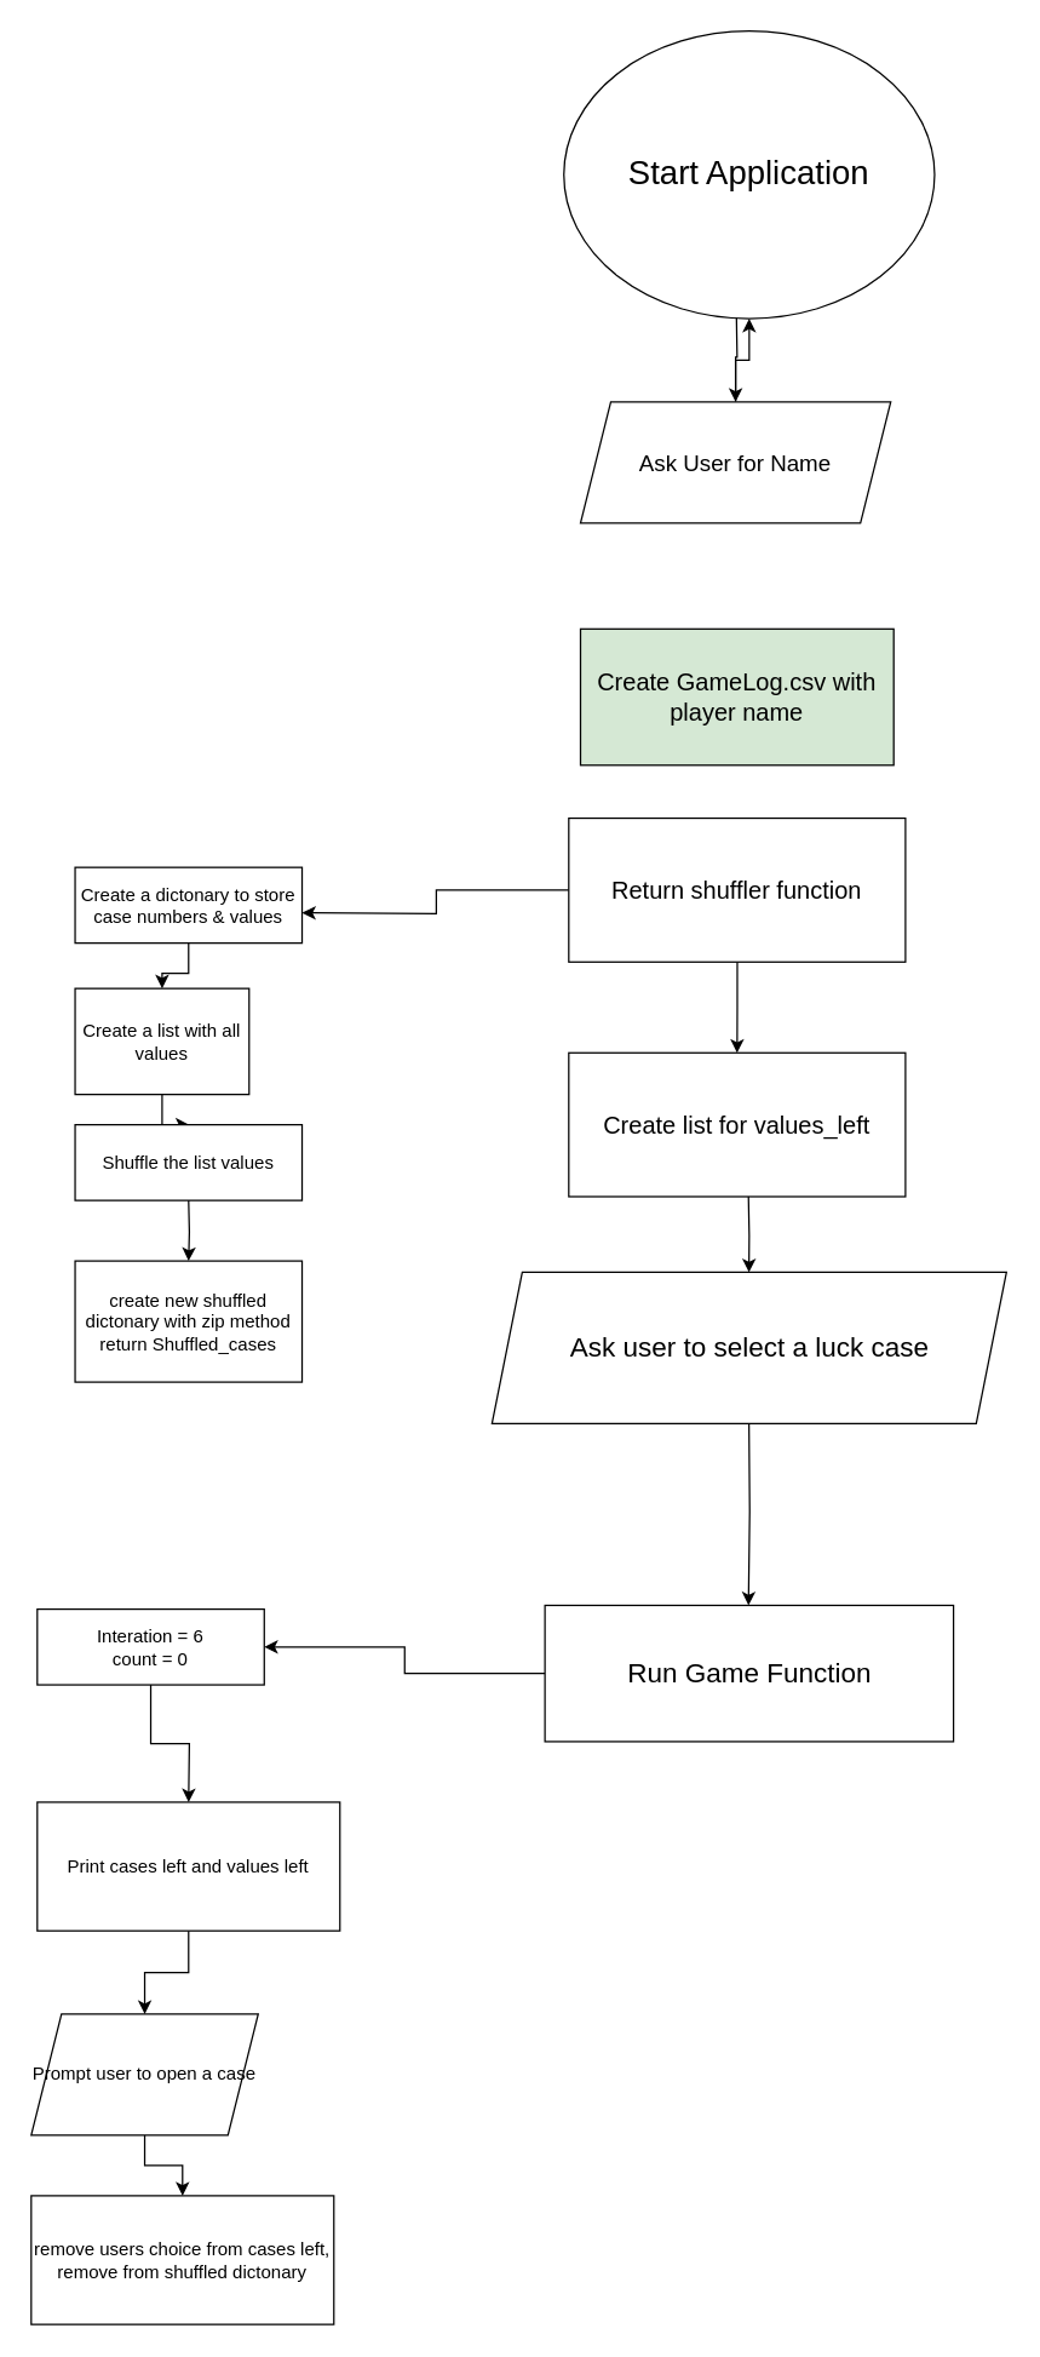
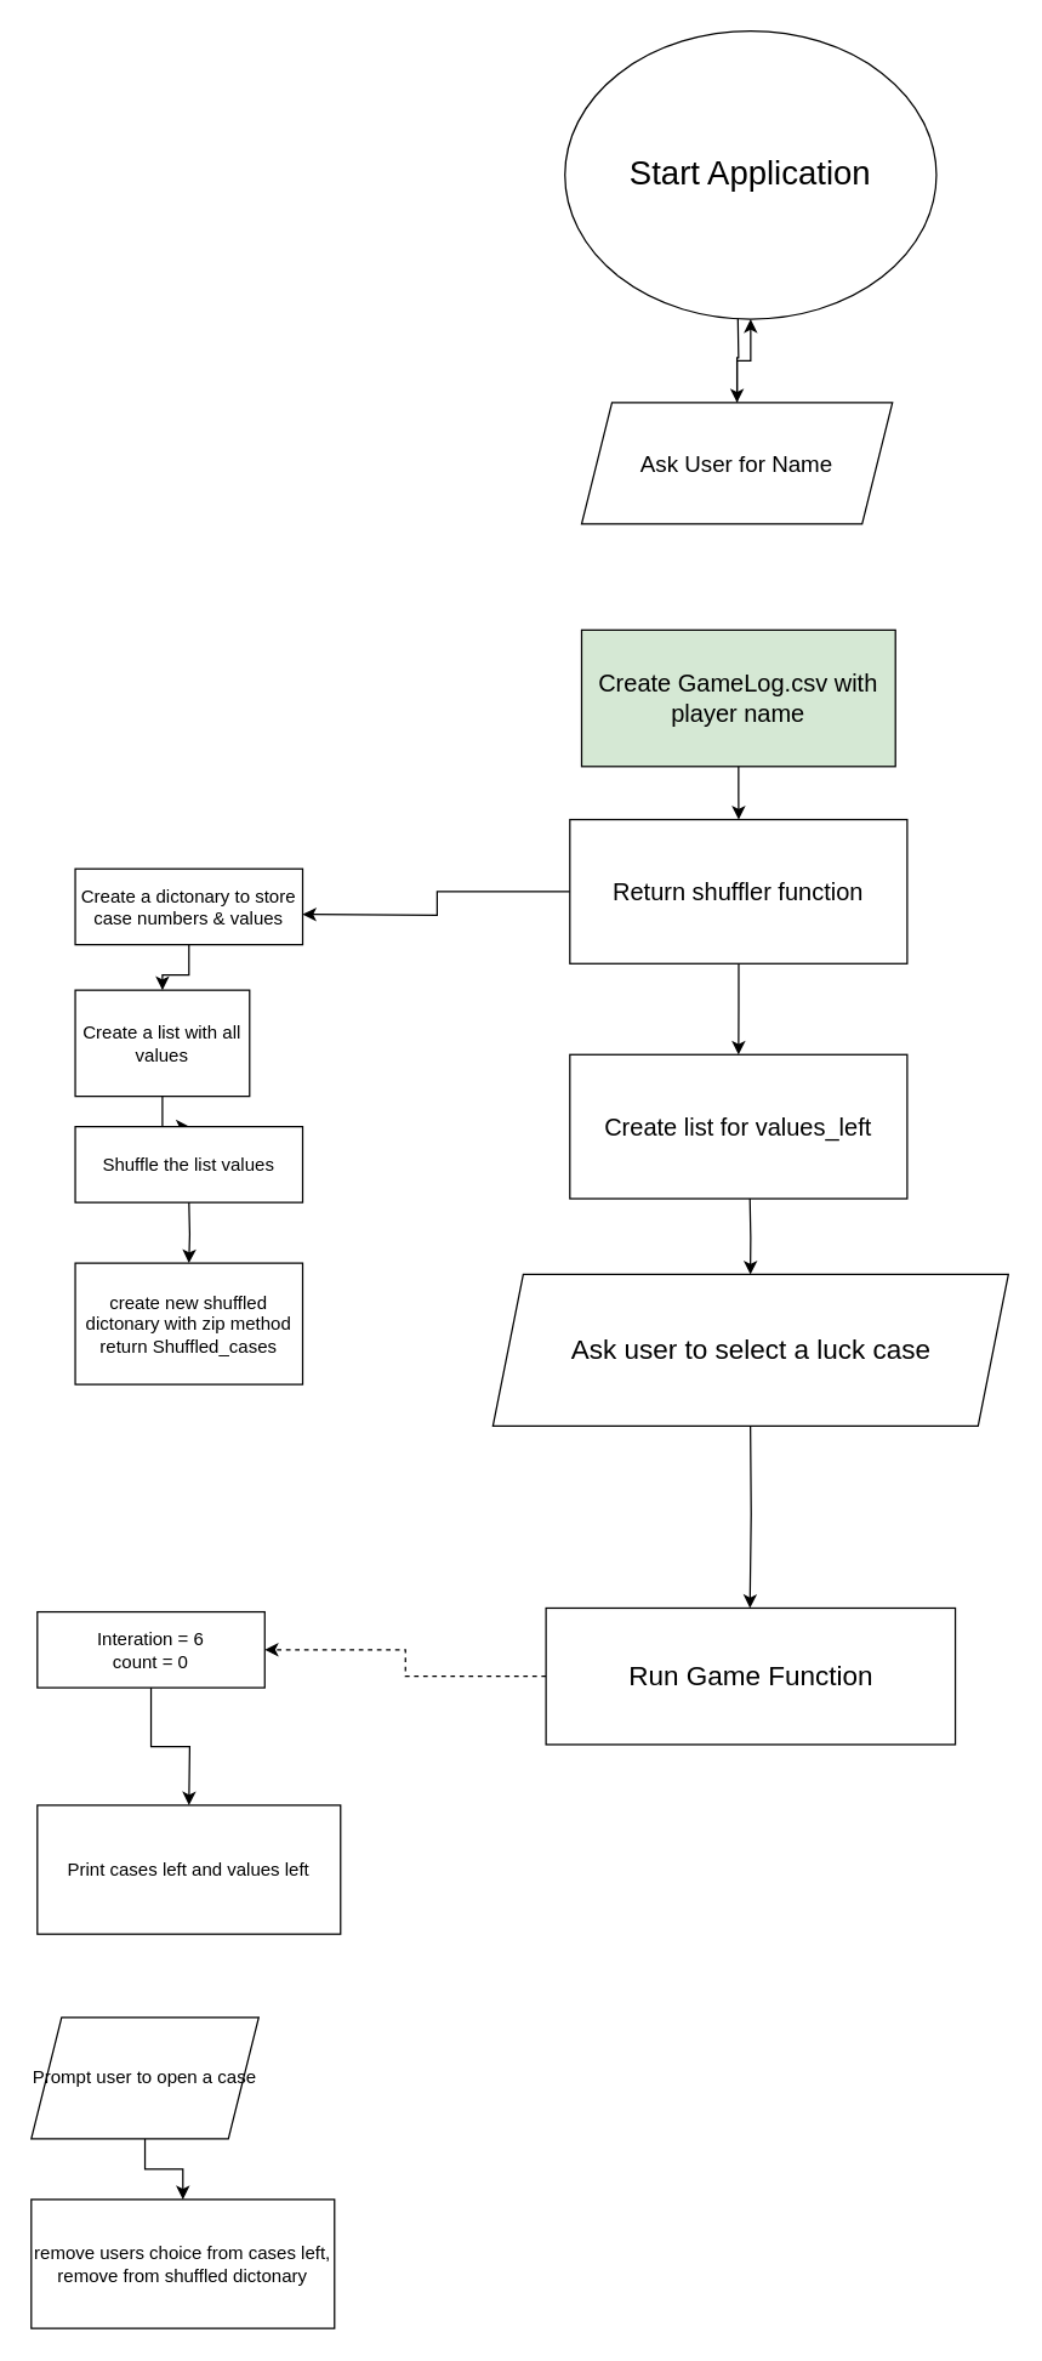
+ <mxCell id="6" value="" style="edgeStyle=orthogonalEdgeStyle;rounded=0;orthogonalLoop=1;jettySize=auto;html=1;" edge="1" parent="1" source="7" target="10"><mxGeometry relative="1" as="geometry" /></mxCell>
- <mxCell id="21" style="edgeStyle=orthogonalEdgeStyle;rounded=0;orthogonalLoop=1;jettySize=auto;html=1;" edge="1" parent="1" source="22" target="24"><mxGeometry relative="1" as="geometry"><mxPoint x="138" y="1105" as="targetPoint" /></mxGeometry></mxCell>
+ <mxCell id="21" style="edgeStyle=orthogonalEdgeStyle;rounded=0;orthogonalLoop=1;jettySize=auto;html=1;dashed=1;" edge="1" parent="1" source="22" target="24"><mxGeometry relative="1" as="geometry"><mxPoint x="138" y="1105" as="targetPoint" /></mxGeometry></mxCell>
- <mxCell id="30" style="edgeStyle=orthogonalEdgeStyle;rounded=0;orthogonalLoop=1;jettySize=auto;html=1;entryX=0.5;entryY=0;entryDx=0;entryDy=0;" edge="1" parent="1" source="31" target="29"><mxGeometry relative="1" as="geometry" /></mxCell>
